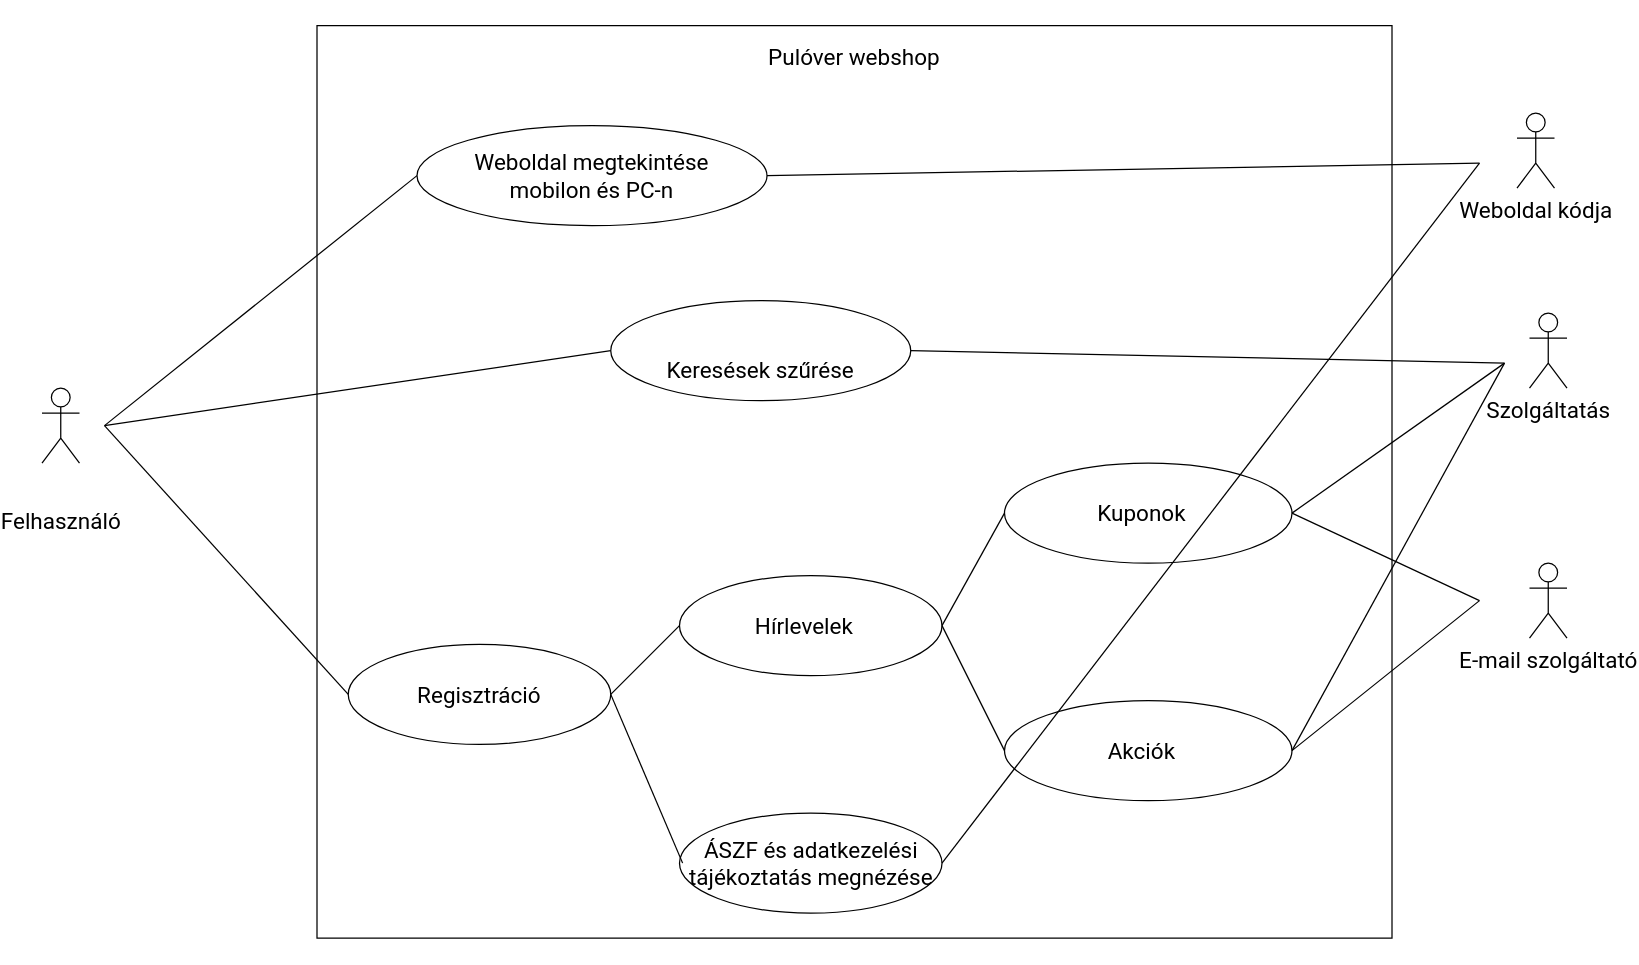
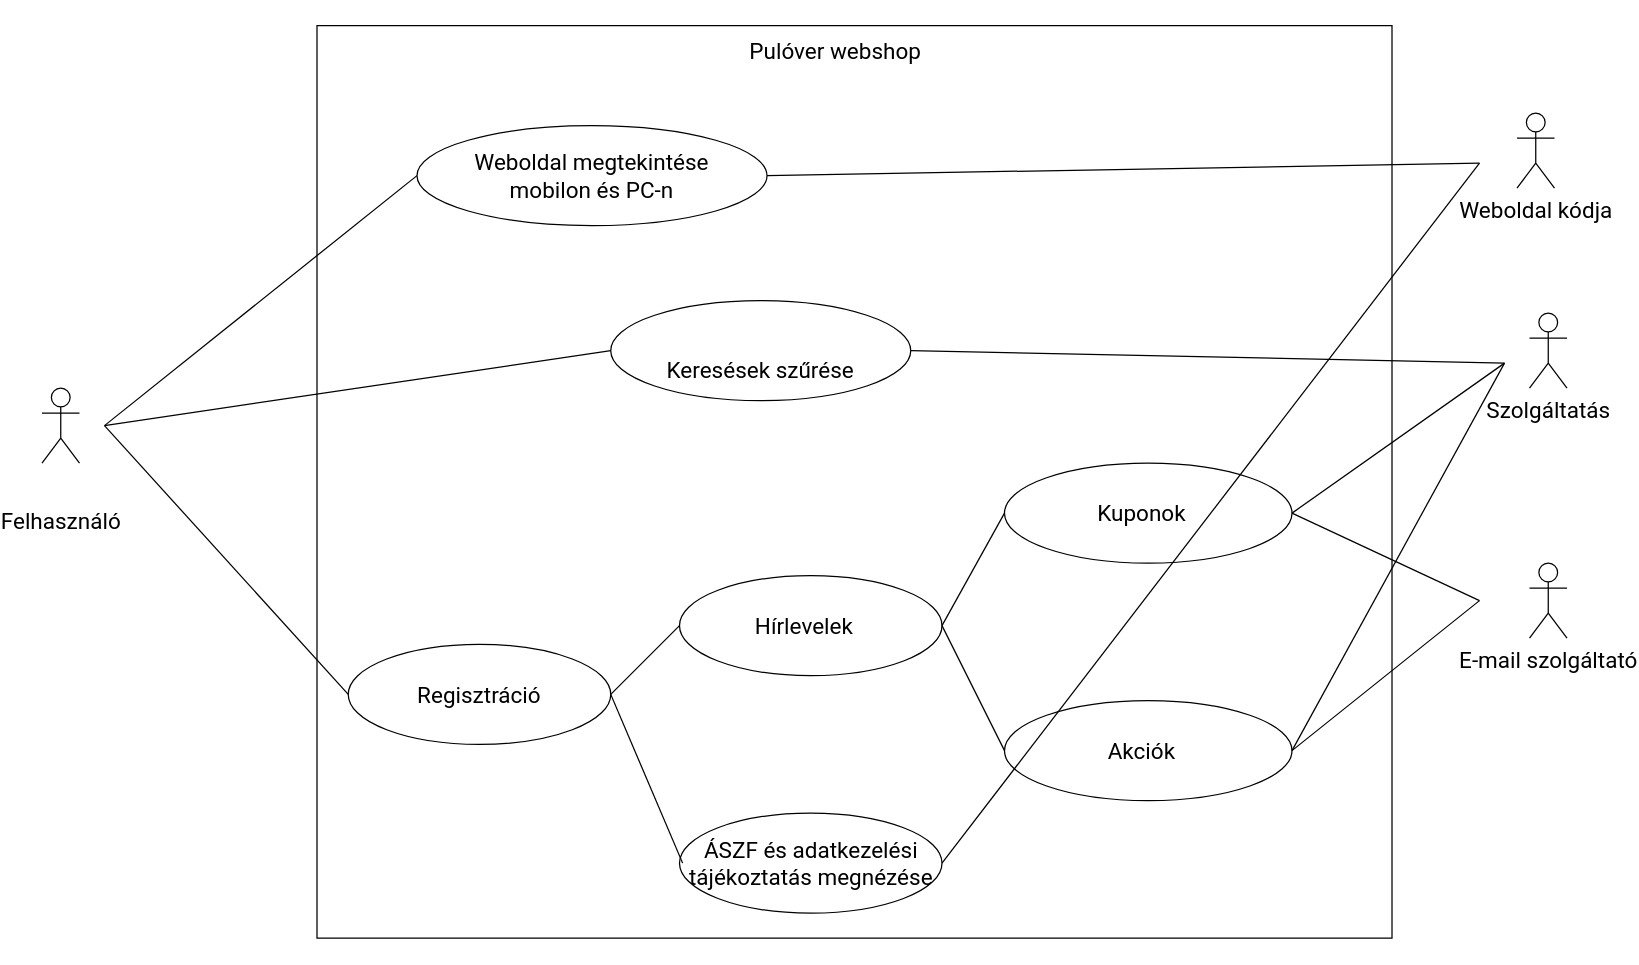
- <mxCell id="4" value="Pulóver webshop" style="text;html=1;align=center;verticalAlign=middle;whiteSpace=wrap;rounded=0;fontFamily=Roboto;fontSource=https%3A%2F%2Ffonts.googleapis.com%2Fcss%3Ffamily%3DRoboto;fontSize=18;" vertex="1" parent="1"><mxGeometry x="565" y="30" width="210" height="30" as="geometry" /></mxCell>
+ <mxCell id="4" value="Pulóver webshop" style="text;html=1;align=center;verticalAlign=middle;whiteSpace=wrap;rounded=0;fontFamily=Roboto;fontSource=https%3A%2F%2Ffonts.googleapis.com%2Fcss%3Ffamily%3DRoboto;fontSize=18;" vertex="1" parent="1"><mxGeometry x="550" y="25" width="210" height="30" as="geometry" /></mxCell>
